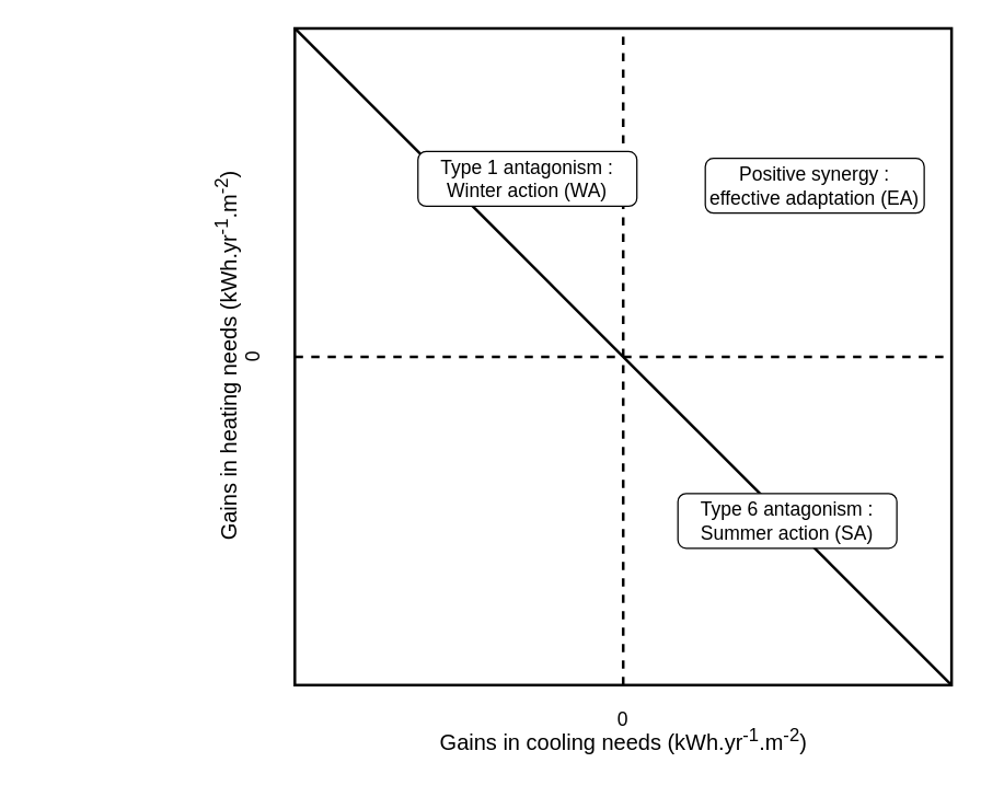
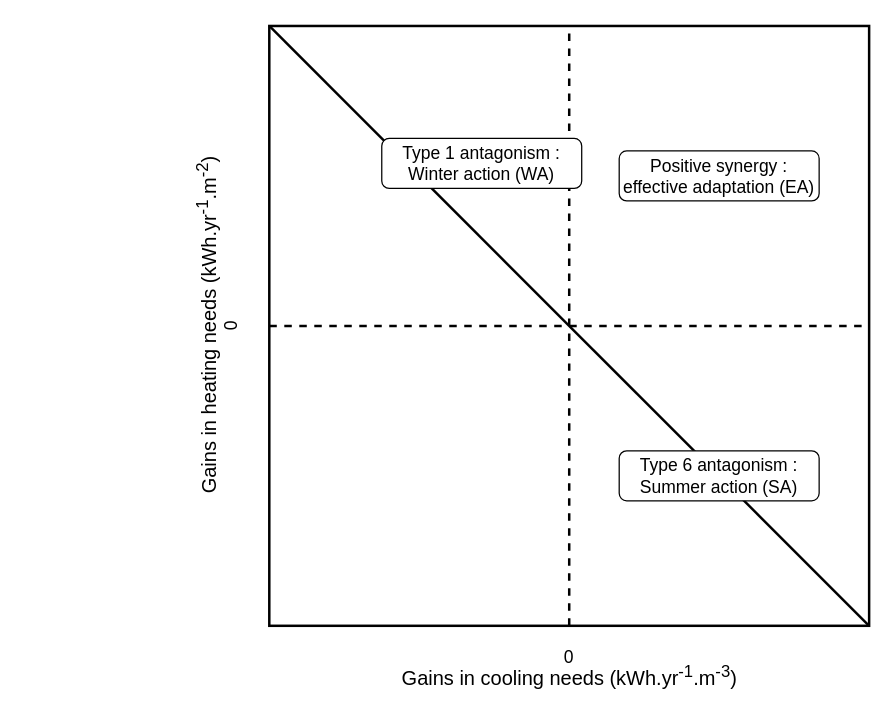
- <mxCell id="10" value="&lt;font style=&quot;font-size: 14px;&quot;&gt;Positive synergy : effective adaptation (EA)&lt;/font&gt;" style="text;html=1;align=center;verticalAlign=middle;whiteSpace=wrap;rounded=1;strokeColor=default;perimeterSpacing=10;strokeWidth=1;" parent="1" vertex="1"><mxGeometry x="515" y="115" width="160" height="40" as="geometry" /></mxCell>
+ <mxCell id="10" value="&lt;font style=&quot;font-size: 14px;&quot;&gt;Positive synergy : effective adaptation (EA)&lt;/font&gt;" style="text;html=1;align=center;verticalAlign=middle;whiteSpace=wrap;rounded=1;strokeColor=default;perimeterSpacing=10;strokeWidth=1;" parent="1" vertex="1"><mxGeometry x="495" y="120" width="160" height="40" as="geometry" /></mxCell>
- <mxCell id="3" value="&lt;font style=&quot;font-size: 16px;&quot;&gt;Gains in cooling needs (kWh.yr&lt;sup&gt;-1&lt;/sup&gt;.m&lt;sup&gt;-2&lt;/sup&gt;)&lt;/font&gt;" style="text;html=1;align=center;verticalAlign=middle;resizable=0;points=[];autosize=1;strokeColor=none;fillColor=none;" parent="1" vertex="1"><mxGeometry x="310" y="520" width="290" height="40" as="geometry" /></mxCell>
+ <mxCell id="3" value="&lt;font style=&quot;font-size: 16px;&quot;&gt;Gains in cooling needs (kWh.yr&lt;sup&gt;-1&lt;/sup&gt;.m&lt;sup&gt;-3&lt;/sup&gt;)&lt;/font&gt;" style="text;html=1;align=center;verticalAlign=middle;resizable=0;points=[];autosize=1;strokeColor=none;fillColor=none;" parent="1" vertex="1"><mxGeometry x="310" y="520" width="290" height="40" as="geometry" /></mxCell>
